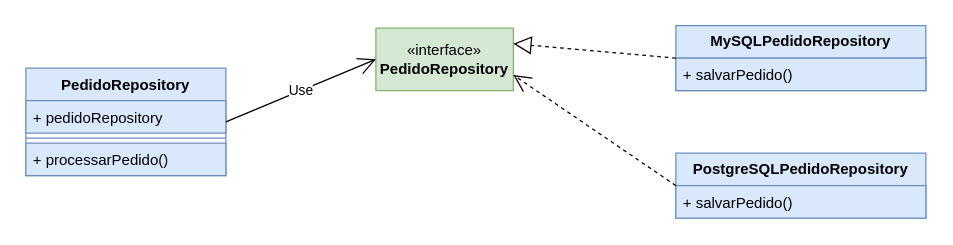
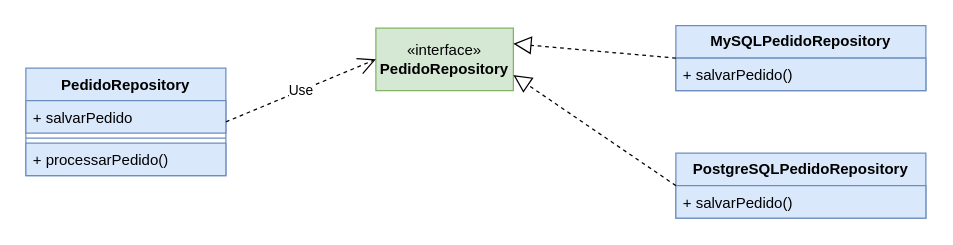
- <mxCell id="13" value="" style="endArrow=open;dashed=1;endFill=0;endSize=12;html=1;rounded=0;entryX=1;entryY=0.75;entryDx=0;entryDy=0;exitX=0;exitY=0.5;exitDx=0;exitDy=0;" edge="1" parent="1" source="9" target="6"><mxGeometry width="160" relative="1" as="geometry"><mxPoint x="210" y="214" as="sourcePoint" /><mxPoint x="370" y="214" as="targetPoint" /></mxGeometry></mxCell>
+ <mxCell id="13" value="" style="endArrow=block;dashed=1;endFill=0;endSize=12;html=1;rounded=0;entryX=1;entryY=0.75;entryDx=0;entryDy=0;exitX=0;exitY=0.5;exitDx=0;exitDy=0;" edge="1" parent="1" source="9" target="6"><mxGeometry width="160" relative="1" as="geometry"><mxPoint x="210" y="214" as="sourcePoint" /><mxPoint x="370" y="214" as="targetPoint" /></mxGeometry></mxCell>
- <mxCell id="11" value="Use" style="endArrow=open;endSize=12;dashed=0;html=1;rounded=0;exitX=1;exitY=0.5;exitDx=0;exitDy=0;entryX=0;entryY=0.5;entryDx=0;entryDy=0;" edge="1" parent="1" source="2" target="6"><mxGeometry width="160" relative="1" as="geometry"><mxPoint x="214" y="96.5" as="sourcePoint" /><mxPoint x="300" y="97" as="targetPoint" /></mxGeometry></mxCell>
+ <mxCell id="11" value="Use" style="endArrow=open;endSize=12;dashed=1;html=1;rounded=0;exitX=1;exitY=0.5;exitDx=0;exitDy=0;entryX=0;entryY=0.5;entryDx=0;entryDy=0;" edge="1" parent="1" source="2" target="6"><mxGeometry width="160" relative="1" as="geometry"><mxPoint x="214" y="96.5" as="sourcePoint" /><mxPoint x="300" y="97" as="targetPoint" /></mxGeometry></mxCell>
- <mxCell id="3" value="+ pedidoRepository" style="text;strokeColor=#6c8ebf;fillColor=#dae8fc;align=left;verticalAlign=top;spacingLeft=4;spacingRight=4;overflow=hidden;rotatable=0;points=[[0,0.5],[1,0.5]];portConstraint=eastwest;whiteSpace=wrap;html=1;" vertex="1" parent="2"><mxGeometry y="26" width="160" height="26" as="geometry" /></mxCell>
+ <mxCell id="3" value="+ salvarPedido" style="text;strokeColor=#6c8ebf;fillColor=#dae8fc;align=left;verticalAlign=top;spacingLeft=4;spacingRight=4;overflow=hidden;rotatable=0;points=[[0,0.5],[1,0.5]];portConstraint=eastwest;whiteSpace=wrap;html=1;" vertex="1" parent="2"><mxGeometry y="26" width="160" height="26" as="geometry" /></mxCell>
